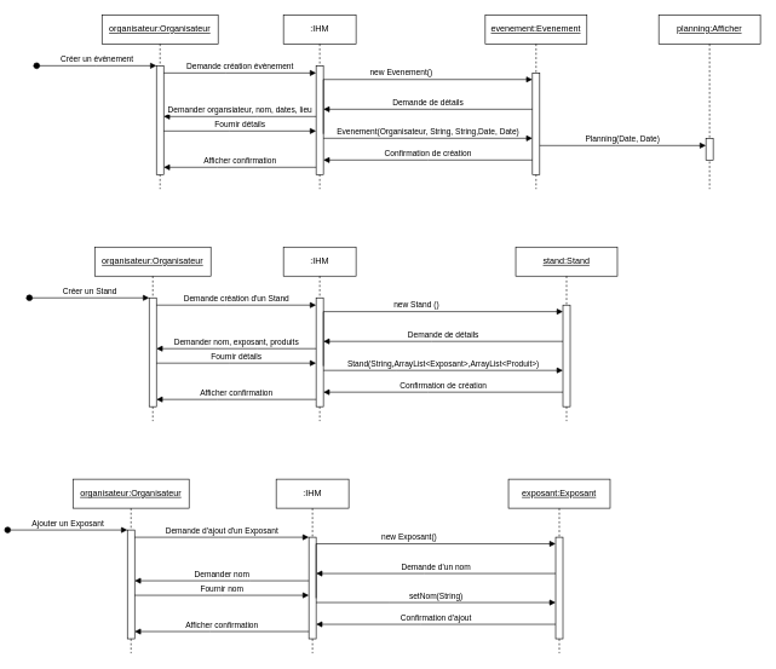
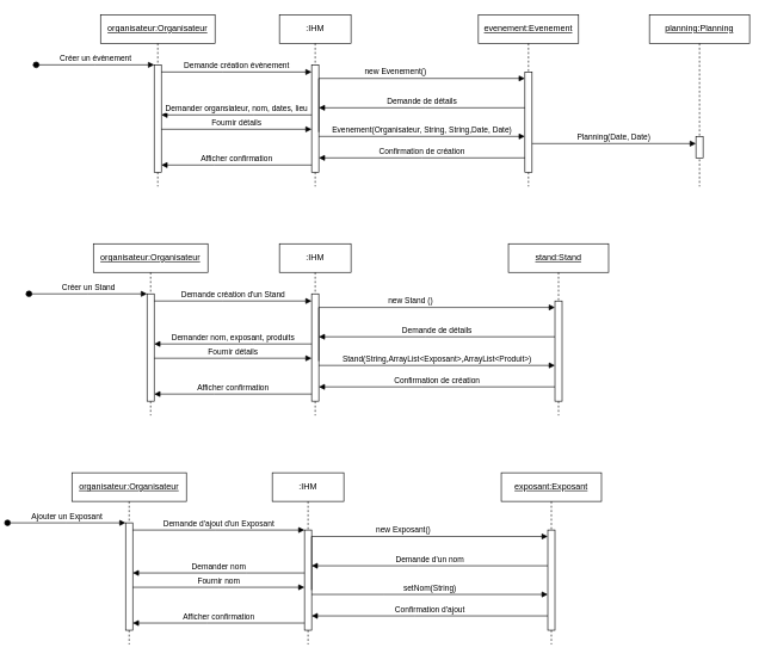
- <mxCell id="11" value="&lt;u&gt;planning:Afficher&lt;/u&gt;" style="shape=umlLifeline;perimeter=lifelinePerimeter;whiteSpace=wrap;html=1;container=0;dropTarget=0;collapsible=0;recursiveResize=0;outlineConnect=0;portConstraint=eastwest;newEdgeStyle={&quot;edgeStyle&quot;:&quot;elbowEdgeStyle&quot;,&quot;elbow&quot;:&quot;vertical&quot;,&quot;curved&quot;:0,&quot;rounded&quot;:0};" vertex="1" parent="1"><mxGeometry x="827" y="20" width="140" height="240" as="geometry" /></mxCell>
+ <mxCell id="11" value="&lt;u&gt;planning:Planning&lt;/u&gt;" style="shape=umlLifeline;perimeter=lifelinePerimeter;whiteSpace=wrap;html=1;container=0;dropTarget=0;collapsible=0;recursiveResize=0;outlineConnect=0;portConstraint=eastwest;newEdgeStyle={&quot;edgeStyle&quot;:&quot;elbowEdgeStyle&quot;,&quot;elbow&quot;:&quot;vertical&quot;,&quot;curved&quot;:0,&quot;rounded&quot;:0};" vertex="1" parent="1"><mxGeometry x="827" y="20" width="140" height="240" as="geometry" /></mxCell>
